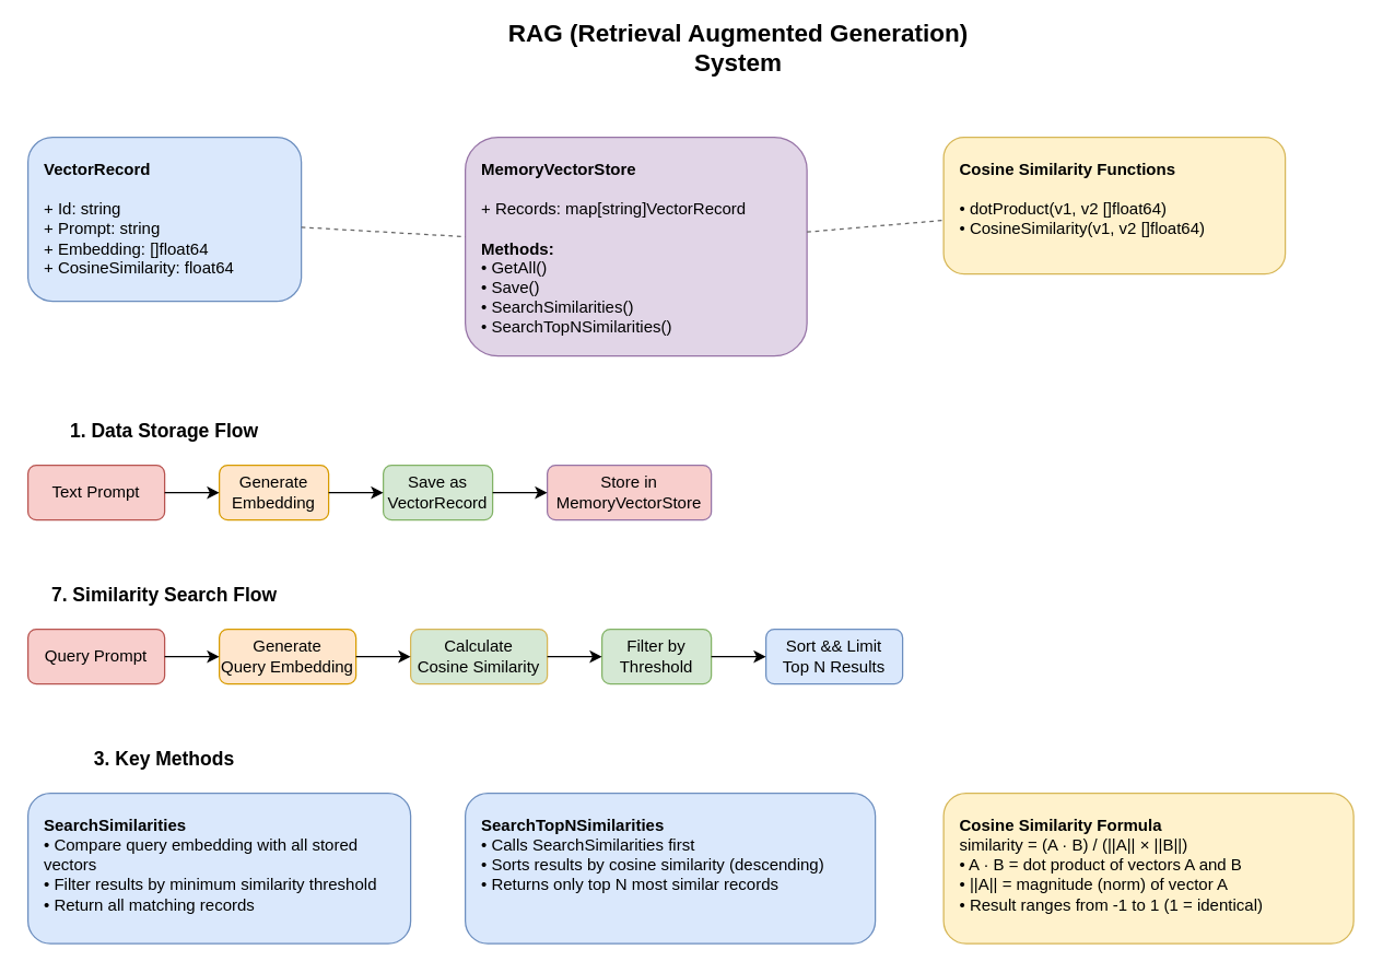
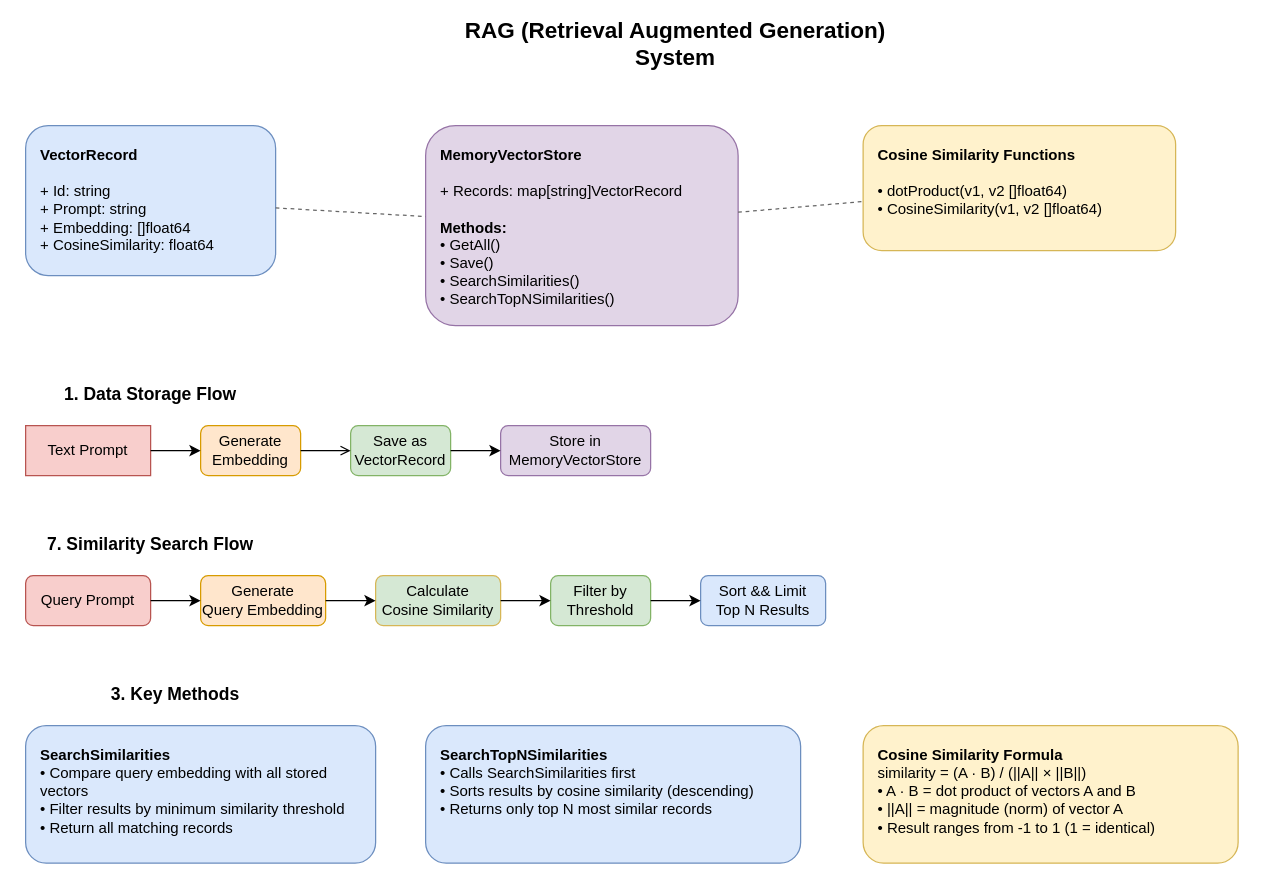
- <mxCell id="7" value="Text Prompt" style="rounded=1;whiteSpace=wrap;html=1;fillColor=#f8cecc;strokeColor=#b85450;" parent="1" vertex="1"><mxGeometry x="20" y="340" width="100" height="40" as="geometry" /></mxCell>
+ <mxCell id="7" value="Text Prompt" style="whiteSpace=wrap;html=1;fillColor=#f8cecc;strokeColor=#b85450;rounded=0;" parent="1" vertex="1"><mxGeometry x="20" y="340" width="100" height="40" as="geometry" /></mxCell>
- <mxCell id="22" style="endArrow=classic;html=1;rounded=0;" parent="1" source="8" target="9" edge="1"><mxGeometry width="50" height="50" relative="1" as="geometry"><mxPoint x="340" y="500" as="sourcePoint" /><mxPoint x="390" y="450" as="targetPoint" /></mxGeometry></mxCell>
+ <mxCell id="22" style="endArrow=open;html=1;rounded=0;" parent="1" source="8" target="9" edge="1"><mxGeometry width="50" height="50" relative="1" as="geometry"><mxPoint x="340" y="500" as="sourcePoint" /><mxPoint x="390" y="450" as="targetPoint" /></mxGeometry></mxCell>
- <mxCell id="10" value="Store in&lt;br/&gt;MemoryVectorStore" style="rounded=1;whiteSpace=wrap;html=1;fillColor=#f8cecc;strokeColor=#9673a6;" parent="1" vertex="1"><mxGeometry x="400" y="340" width="120" height="40" as="geometry" /></mxCell>
+ <mxCell id="10" value="Store in&lt;br/&gt;MemoryVectorStore" style="rounded=1;whiteSpace=wrap;html=1;fillColor=#e1d5e7;strokeColor=#9673a6;" parent="1" vertex="1"><mxGeometry x="400" y="340" width="120" height="40" as="geometry" /></mxCell>
- <mxCell id="17" value="&lt;b&gt;3. Key Methods&lt;/b&gt;" style="text;html=1;strokeColor=none;fillColor=none;align=center;verticalAlign=middle;whiteSpace=wrap;rounded=0;fontSize=14;fontStyle=1;" parent="1" vertex="1"><mxGeometry x="20" y="540" width="200" height="30" as="geometry" /></mxCell>
+ <mxCell id="17" value="&lt;b&gt;3. Key Methods&lt;/b&gt;" style="text;html=1;strokeColor=none;fillColor=none;align=center;verticalAlign=middle;whiteSpace=wrap;rounded=0;fontSize=14;fontStyle=1;" parent="1" vertex="1"><mxGeometry x="40" y="540" width="200" height="30" as="geometry" /></mxCell>
